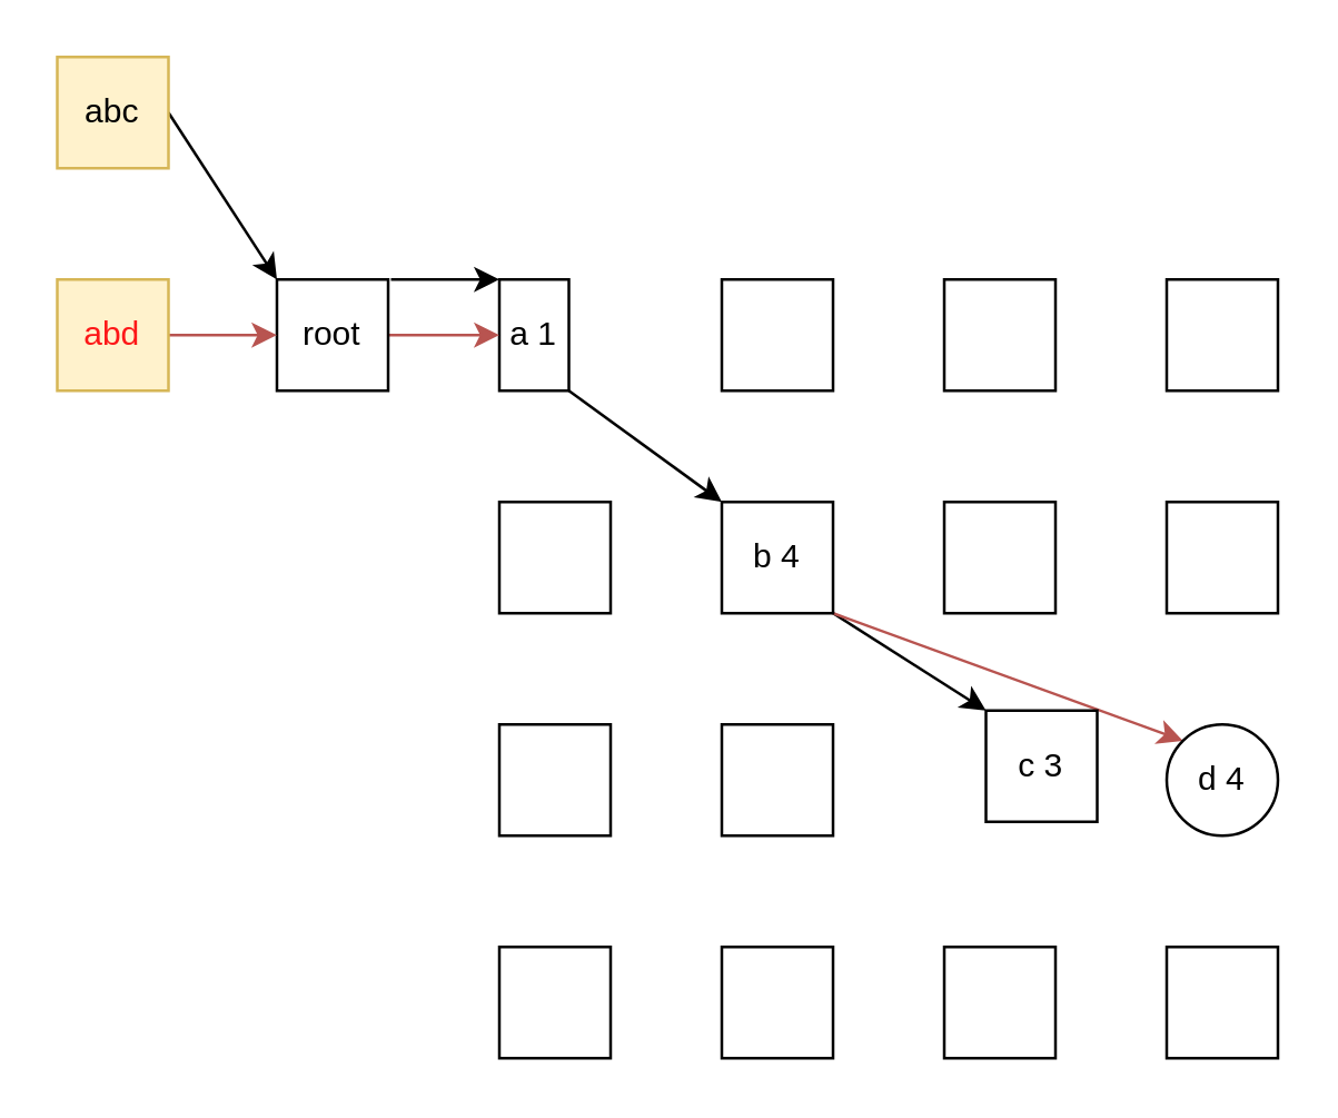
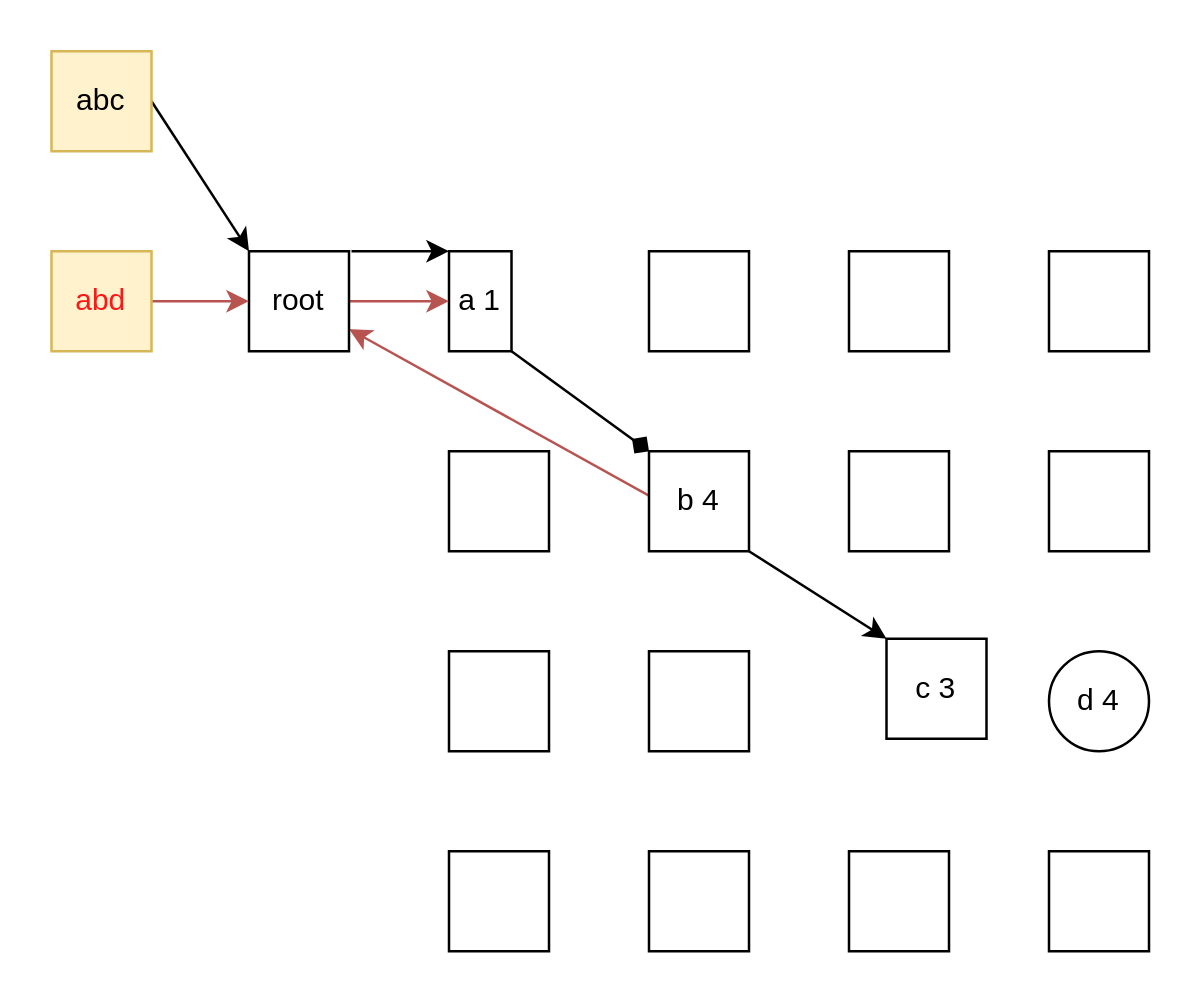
- <mxCell id="2" style="rounded=0;orthogonalLoop=1;jettySize=auto;html=1;exitX=1;exitY=1;exitDx=0;exitDy=0;entryX=0;entryY=0;entryDx=0;entryDy=0;" edge="1" parent="1" source="3" target="10"><mxGeometry relative="1" as="geometry" /></mxCell>
+ <mxCell id="2" style="rounded=0;orthogonalLoop=1;jettySize=auto;html=1;exitX=1;exitY=1;exitDx=0;exitDy=0;entryX=0;entryY=0;entryDx=0;entryDy=0;endArrow=diamond;" edge="1" parent="1" source="3" target="10"><mxGeometry relative="1" as="geometry" /></mxCell>
- <mxCell id="9" style="rounded=0;orthogonalLoop=1;jettySize=auto;html=1;exitX=1;exitY=1;exitDx=0;exitDy=0;entryX=0;entryY=0;entryDx=0;entryDy=0;fillColor=#f8cecc;strokeColor=#b85450;" edge="1" parent="1" source="10" target="16"><mxGeometry relative="1" as="geometry" /></mxCell>
+ <mxCell id="9" style="rounded=0;orthogonalLoop=1;jettySize=auto;html=1;exitX=1;exitY=1;exitDx=0;exitDy=0;fillColor=#f8cecc;strokeColor=#b85450;" edge="1" parent="1" source="10" target="23"><mxGeometry relative="1" as="geometry" /></mxCell>
